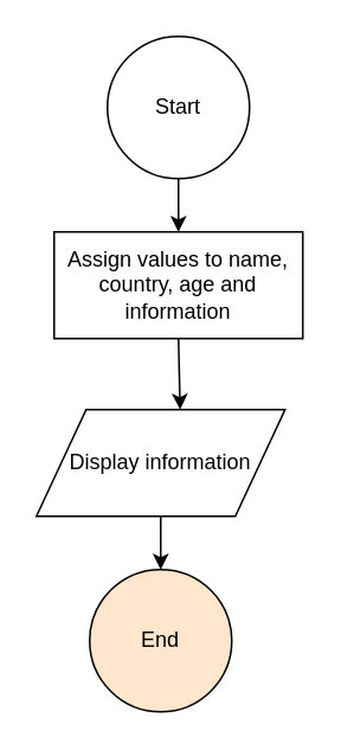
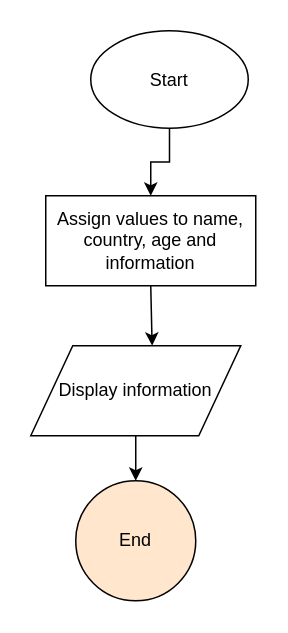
- <mxCell id="7" value="Start" style="ellipse;whiteSpace=wrap;html=1;aspect=fixed;" vertex="1" parent="1"><mxGeometry x="60" y="20" width="80" height="80" as="geometry" /></mxCell>
+ <mxCell id="7" value="Start" style="ellipse;whiteSpace=wrap;html=1;aspect=fixed;" vertex="1" parent="1"><mxGeometry x="60" y="20" width="105" height="65" as="geometry" /></mxCell>
